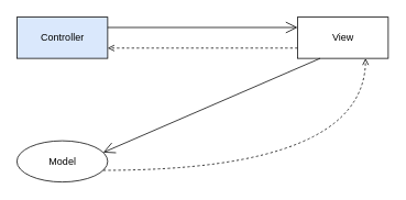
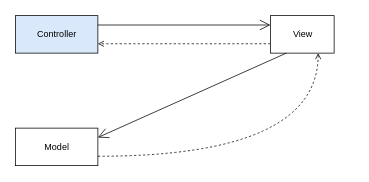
- <mxCell id="4" value="View" style="html=1;" parent="1" vertex="1"><mxGeometry x="360" y="20" width="110" height="50" as="geometry" /></mxCell>
+ <mxCell id="4" value="View" style="html=1;" parent="1" vertex="1"><mxGeometry x="360" y="20" width="85" height="50" as="geometry" /></mxCell>
- <mxCell id="5" value="Model" style="ellipse;html=1;" parent="1" vertex="1"><mxGeometry x="20" y="170" width="110" height="50" as="geometry" /></mxCell>
+ <mxCell id="5" value="Model" style="html=1;" parent="1" vertex="1"><mxGeometry x="20" y="170" width="110" height="50" as="geometry" /></mxCell>
